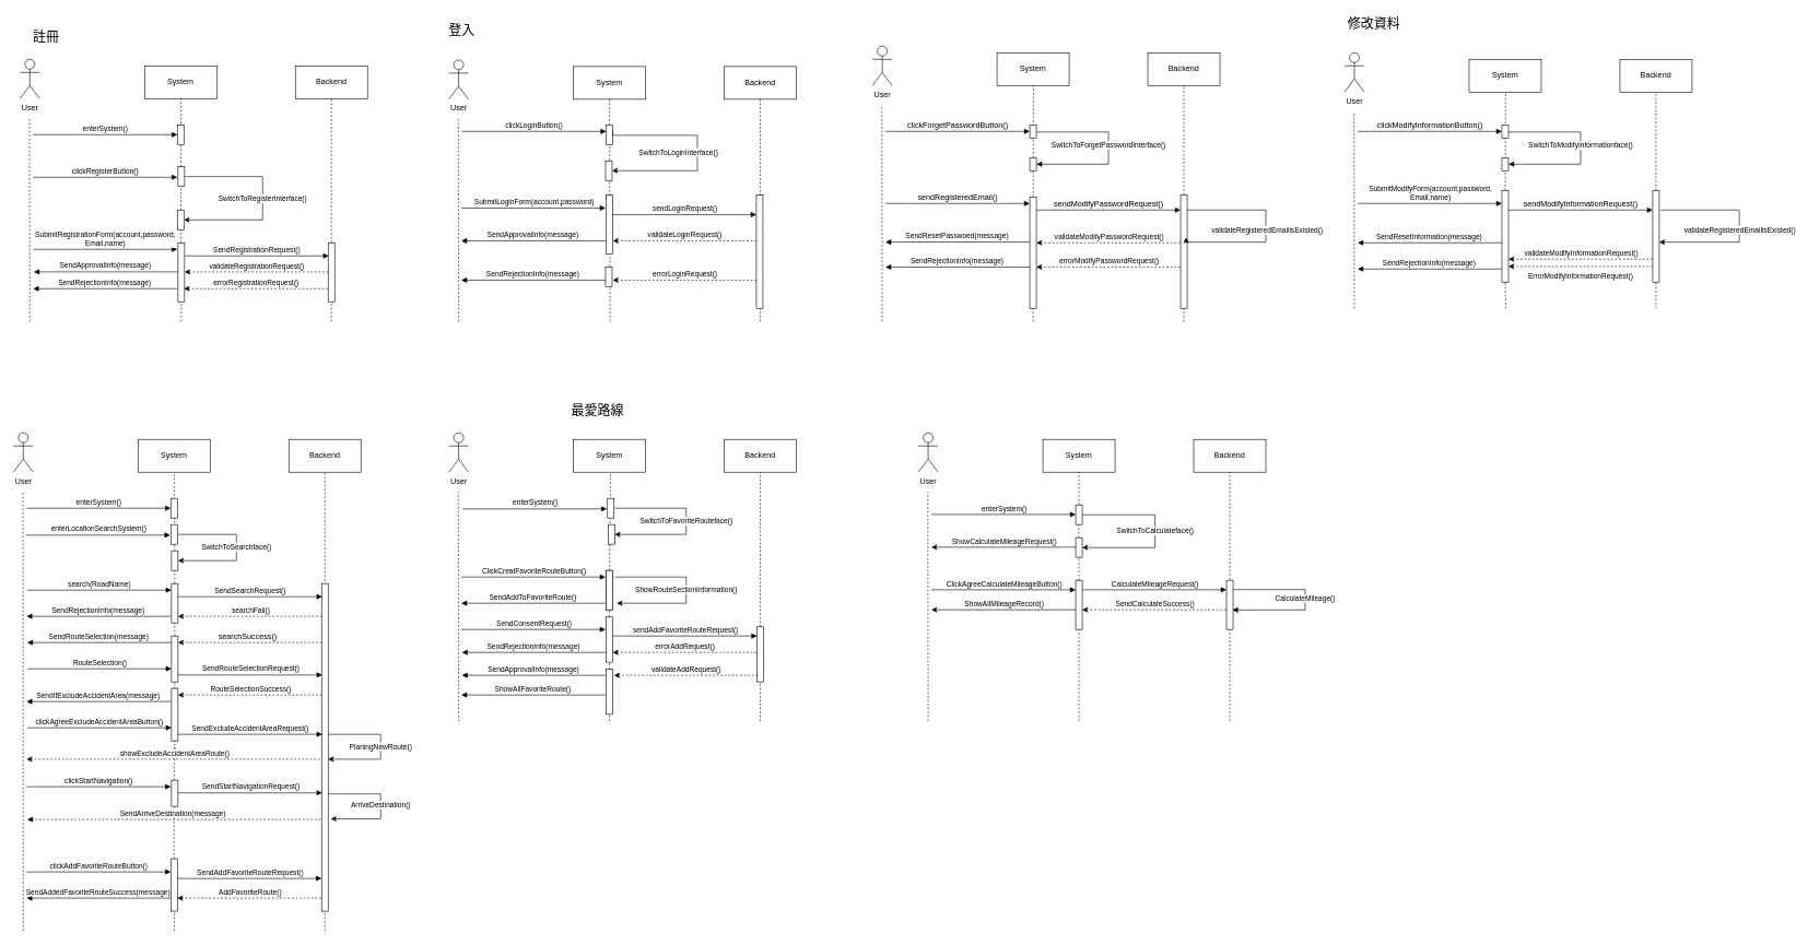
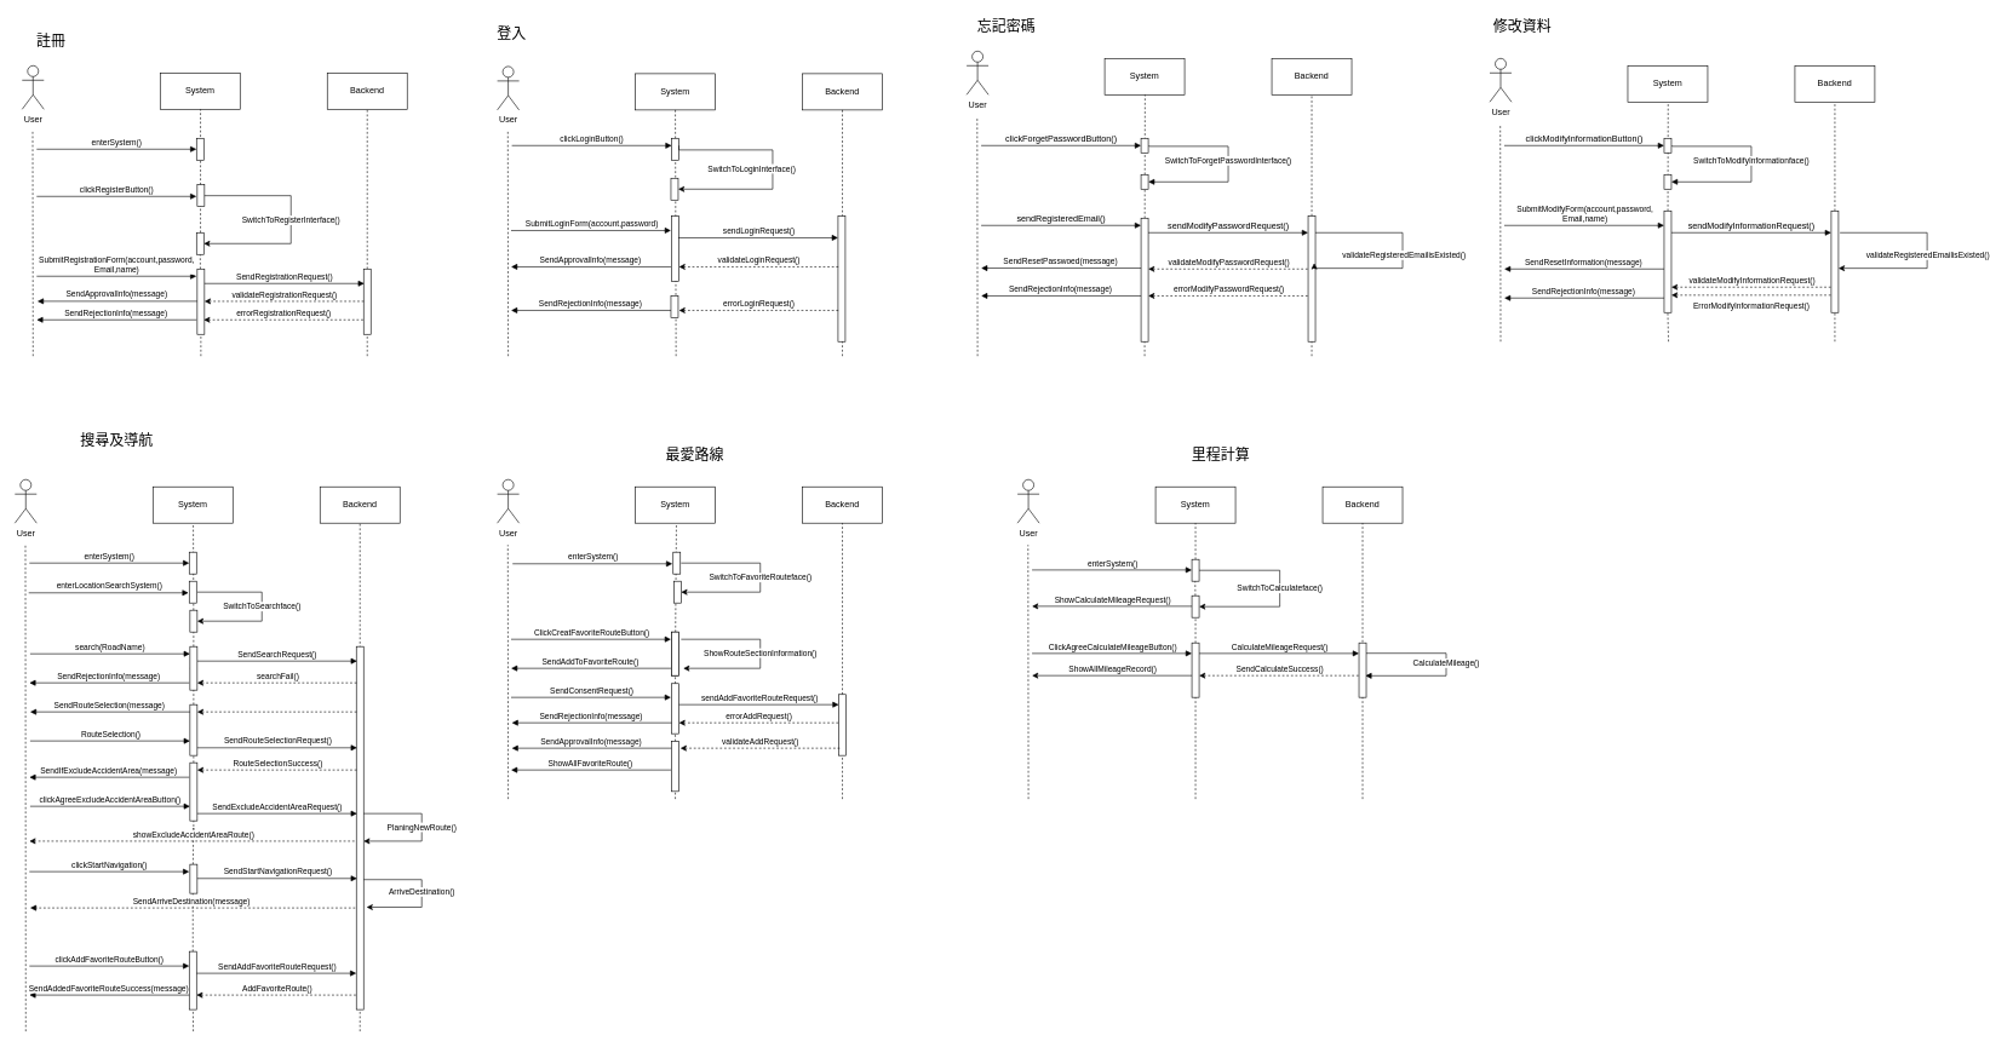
+ <mxCell id="140" value="忘記密碼" style="text;html=1;align=center;verticalAlign=middle;whiteSpace=wrap;rounded=0;fontSize=20;" vertex="1" parent="1"><mxGeometry x="1340" y="20" width="90" height="30" as="geometry" /></mxCell>
+ <mxCell id="106" value="&lt;font style=&quot;font-size: 20px;&quot;&gt;搜尋及導航&lt;/font&gt;" style="text;html=1;align=center;verticalAlign=middle;resizable=0;points=[];autosize=1;strokeColor=none;fillColor=none;" vertex="1" parent="1"><mxGeometry x="100" y="585" width="120" height="40" as="geometry" /></mxCell>
- <mxCell id="178" value="最愛路線" style="text;html=1;align=center;verticalAlign=middle;whiteSpace=wrap;rounded=0;fontSize=20;" vertex="1" parent="1"><mxGeometry x="857" y="610" width="108" height="30" as="geometry" /></mxCell>
+ <mxCell id="178" value="最愛路線" style="text;html=1;align=center;verticalAlign=middle;whiteSpace=wrap;rounded=0;fontSize=20;" vertex="1" parent="1"><mxGeometry x="902" y="610" width="108" height="30" as="geometry" /></mxCell>
+ <mxCell id="180" value="里程計算" style="text;html=1;align=center;verticalAlign=middle;whiteSpace=wrap;rounded=0;fontSize=20;" vertex="1" parent="1"><mxGeometry x="1630" y="610" width="100" height="30" as="geometry" /></mxCell>
- <mxCell id="109" value="searchSuccess()" style="text;html=1;align=center;verticalAlign=middle;resizable=0;points=[];autosize=1;strokeColor=none;fillColor=none;" vertex="1" parent="1"><mxGeometry x="322" y="956" width="110" height="30" as="geometry" /></mxCell>
